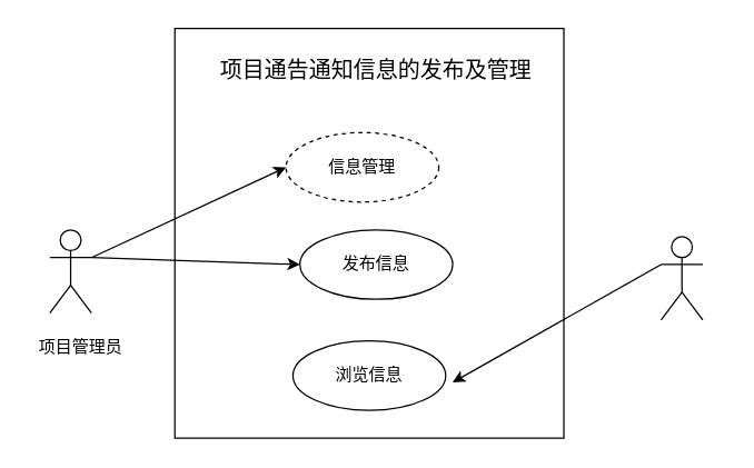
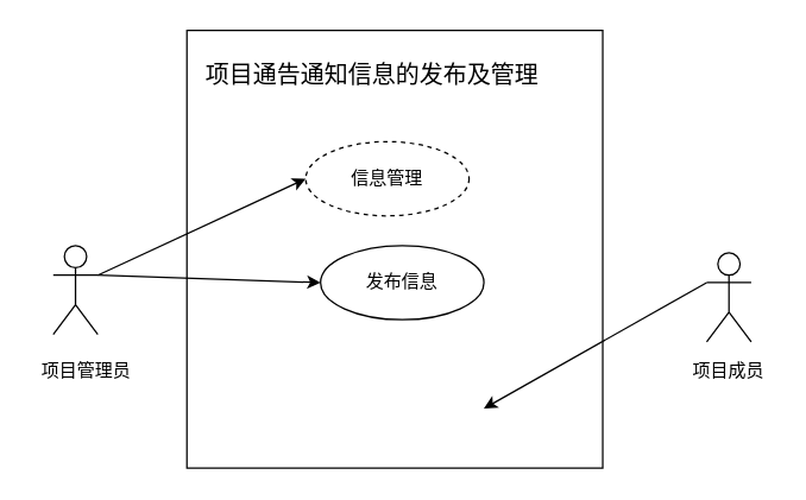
- <mxCell id="3" value="&lt;font style=&quot;font-size: 16px;&quot;&gt;项目通告通知信息的发布及管理&lt;/font&gt;" style="text;html=1;strokeColor=none;fillColor=none;align=center;verticalAlign=middle;whiteSpace=wrap;rounded=0;" vertex="1" parent="1"><mxGeometry x="155" y="35" width="230" height="30" as="geometry" /></mxCell>
+ <mxCell id="3" value="&lt;font style=&quot;font-size: 16px;&quot;&gt;项目通告通知信息的发布及管理&lt;/font&gt;" style="text;html=1;strokeColor=none;fillColor=none;align=center;verticalAlign=middle;whiteSpace=wrap;rounded=0;" vertex="1" parent="1"><mxGeometry x="135" y="35" width="230" height="30" as="geometry" /></mxCell>
+ <mxCell id="10" value="项目成员" style="text;html=1;strokeColor=none;fillColor=none;align=center;verticalAlign=middle;whiteSpace=wrap;rounded=0;" vertex="1" parent="1"><mxGeometry x="460" y="235" width="60" height="30" as="geometry" /></mxCell>
- <mxCell id="6" value="浏览信息" style="ellipse;whiteSpace=wrap;html=1;" vertex="1" parent="1"><mxGeometry x="210" y="245" width="110" height="50" as="geometry" /></mxCell>
